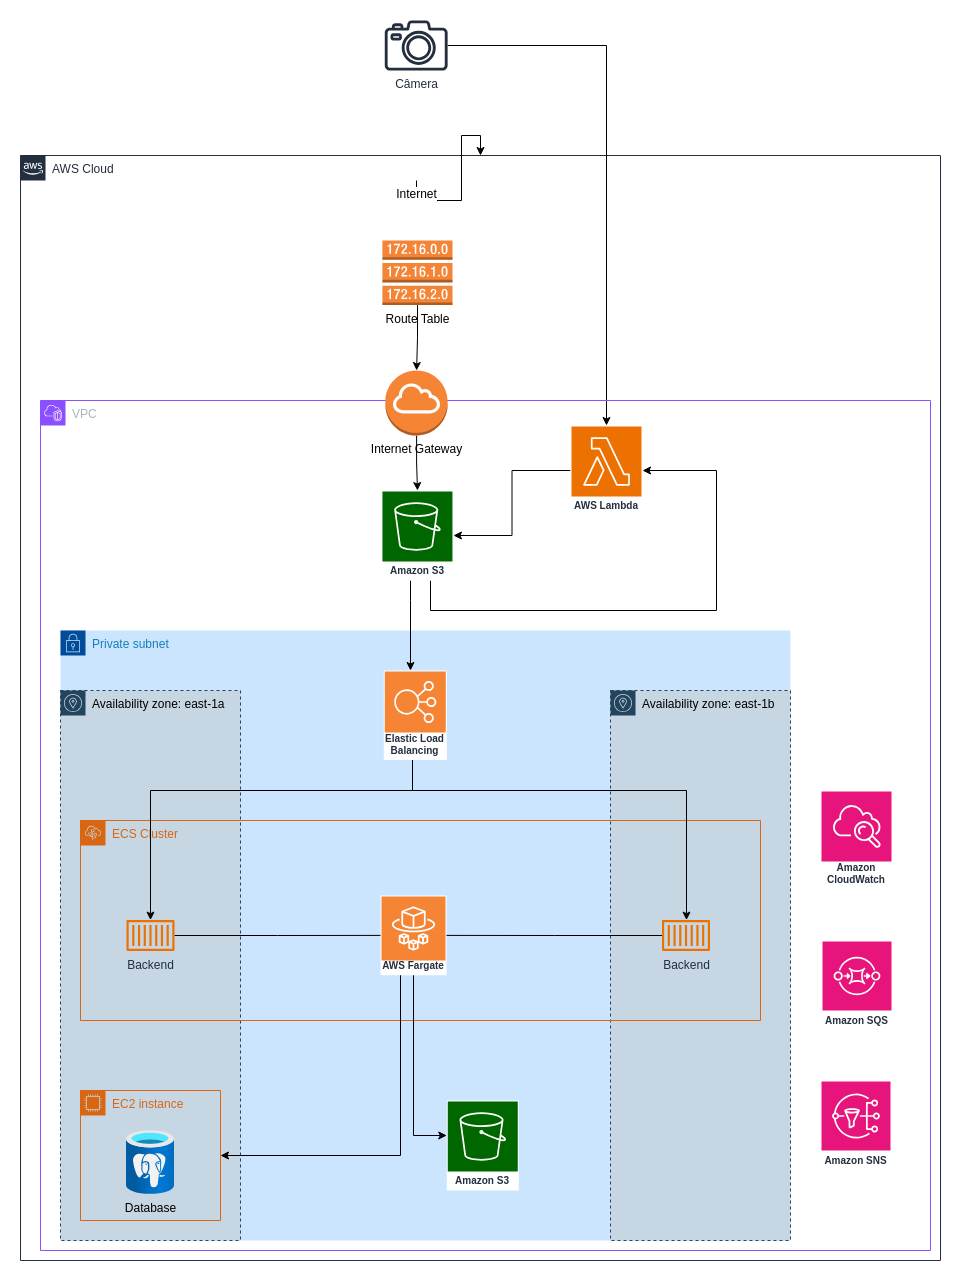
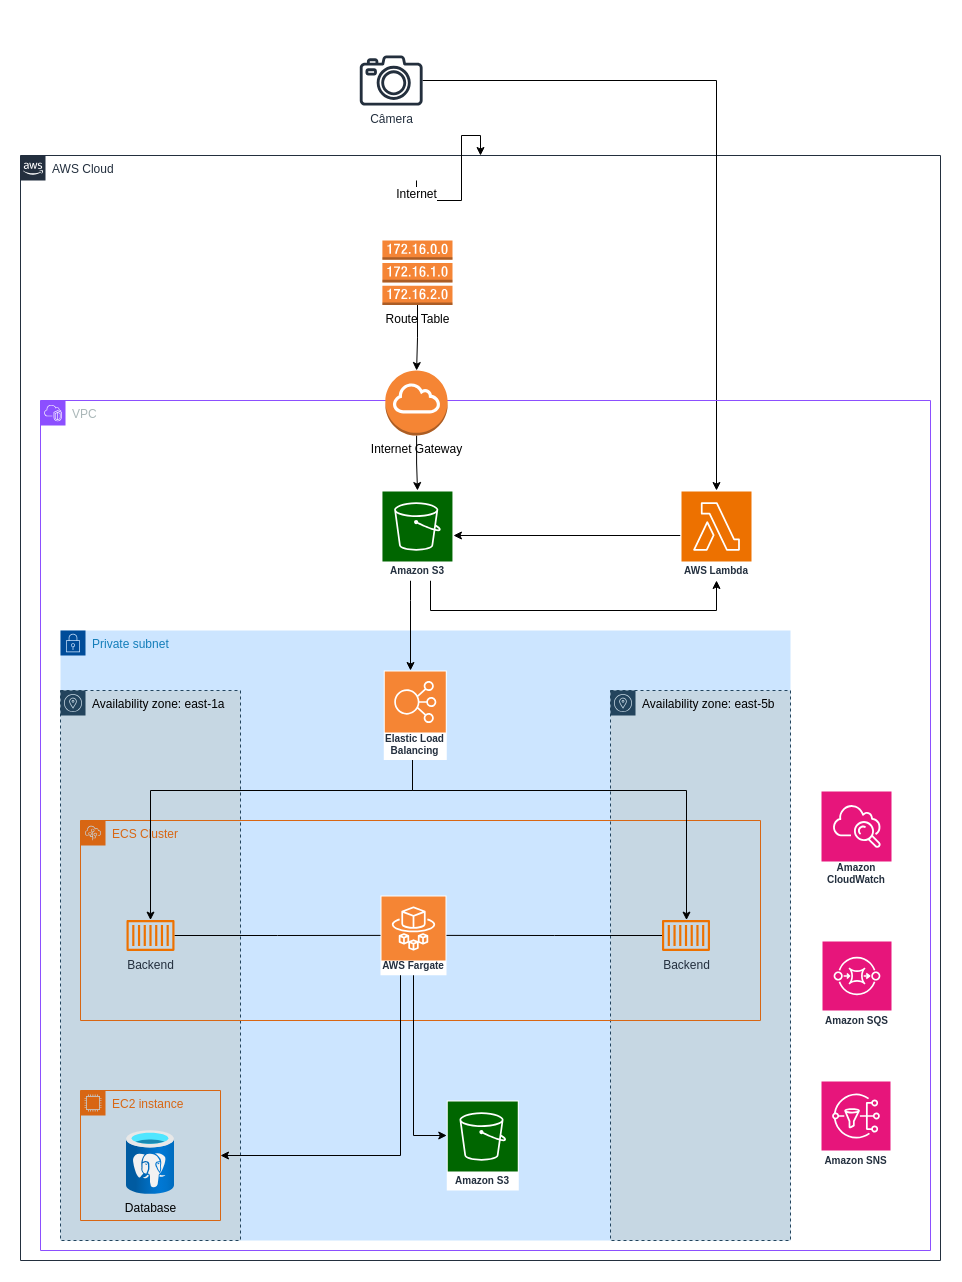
- <mxCell id="4" value="Câmera" style="sketch=0;outlineConnect=0;fontColor=#232F3E;gradientColor=none;fillColor=#232F3D;strokeColor=none;dashed=0;verticalLabelPosition=bottom;verticalAlign=top;align=center;html=1;fontSize=12;fontStyle=0;aspect=fixed;pointerEvents=1;shape=mxgraph.aws4.camera2;" vertex="1" parent="1"><mxGeometry x="384.255" y="20" width="62.89" height="50" as="geometry" /></mxCell>
+ <mxCell id="4" value="Câmera" style="sketch=0;outlineConnect=0;fontColor=#232F3E;gradientColor=none;fillColor=#232F3D;strokeColor=none;dashed=0;verticalLabelPosition=bottom;verticalAlign=top;align=center;html=1;fontSize=12;fontStyle=0;aspect=fixed;pointerEvents=1;shape=mxgraph.aws4.camera2;" vertex="1" parent="1"><mxGeometry x="359.255" y="55" width="62.89" height="50" as="geometry" /></mxCell>
- <mxCell id="35" value="AWS Lambda" style="sketch=0;outlineConnect=0;fontColor=#232F3E;gradientColor=none;strokeColor=#ffffff;fillColor=#ED7100;dashed=0;verticalLabelPosition=middle;verticalAlign=bottom;align=center;html=1;whiteSpace=wrap;fontSize=10;fontStyle=1;spacing=3;shape=mxgraph.aws4.productIcon;prIcon=mxgraph.aws4.lambda;aspect=fixed;" vertex="1" parent="1"><mxGeometry x="570" y="425" width="72" height="90" as="geometry" /></mxCell>
+ <mxCell id="35" value="AWS Lambda" style="sketch=0;outlineConnect=0;fontColor=#232F3E;gradientColor=none;strokeColor=#ffffff;fillColor=#ED7100;dashed=0;verticalLabelPosition=middle;verticalAlign=bottom;align=center;html=1;whiteSpace=wrap;fontSize=10;fontStyle=1;spacing=3;shape=mxgraph.aws4.productIcon;prIcon=mxgraph.aws4.lambda;aspect=fixed;" vertex="1" parent="1"><mxGeometry x="680" y="490" width="72" height="90" as="geometry" /></mxCell>
- <mxCell id="11" value="Availability zone: east-1b" style="sketch=0;outlineConnect=0;html=1;whiteSpace=wrap;fontSize=12;fontStyle=0;shape=mxgraph.aws4.group;grIcon=mxgraph.aws4.group_availability_zone;strokeColor=#23445d;fillColor=#C6D7E3;verticalAlign=top;align=left;spacingLeft=30;dashed=1;" vertex="1" parent="10"><mxGeometry x="550" y="60" width="180" height="550" as="geometry" /></mxCell>
+ <mxCell id="11" value="Availability zone: east-5b" style="sketch=0;outlineConnect=0;html=1;whiteSpace=wrap;fontSize=12;fontStyle=0;shape=mxgraph.aws4.group;grIcon=mxgraph.aws4.group_availability_zone;strokeColor=#23445d;fillColor=#C6D7E3;verticalAlign=top;align=left;spacingLeft=30;dashed=1;" vertex="1" parent="10"><mxGeometry x="550" y="60" width="180" height="550" as="geometry" /></mxCell>
